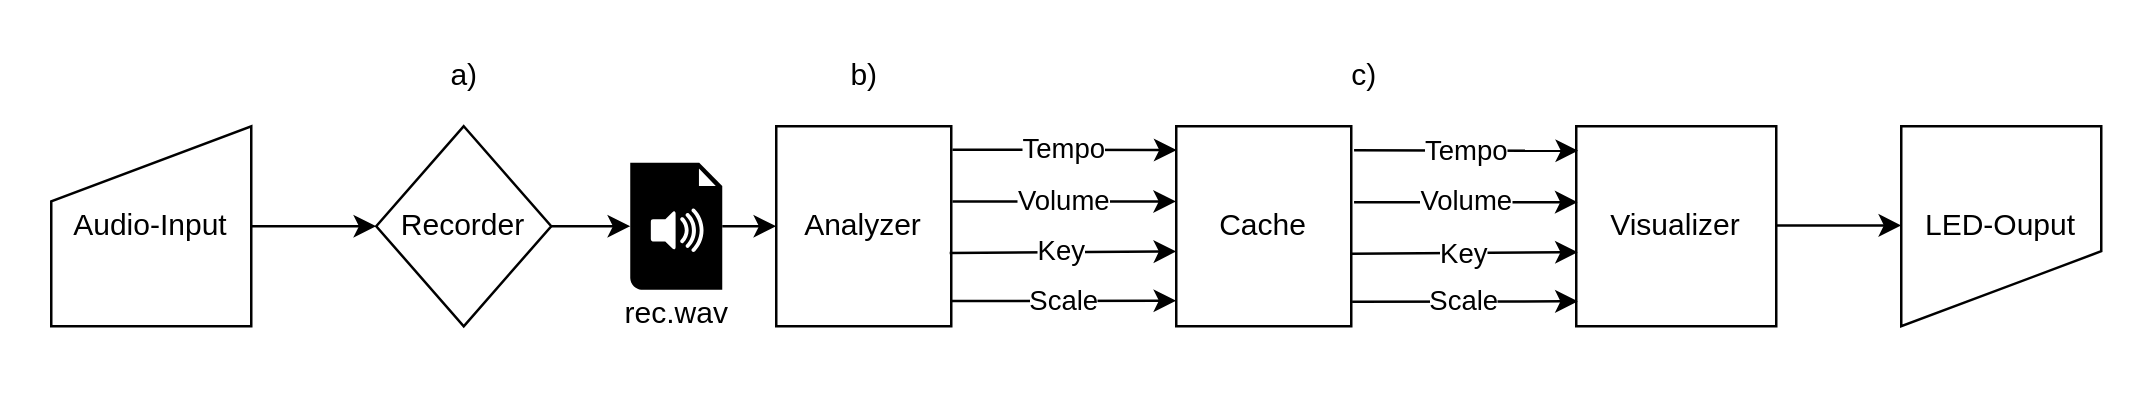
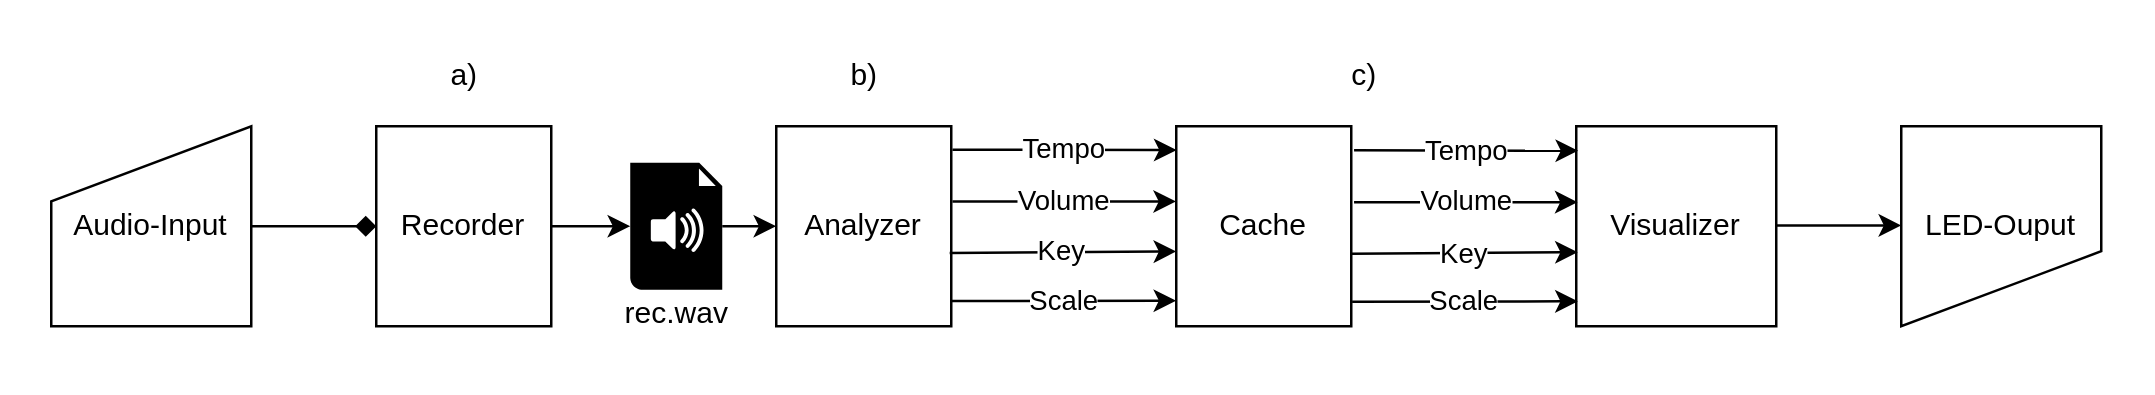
- <mxCell id="4" value="" style="endArrow=classic;html=1;rounded=0;exitX=1;exitY=0.5;exitDx=0;exitDy=0;entryX=0;entryY=0.5;entryDx=0;entryDy=0;" edge="1" parent="1" source="2" target="6"><mxGeometry width="50" height="50" relative="1" as="geometry"><mxPoint x="510" y="140" as="sourcePoint" /><mxPoint x="510" y="60" as="targetPoint" /></mxGeometry></mxCell>
+ <mxCell id="4" value="" style="endArrow=diamond;html=1;rounded=0;exitX=1;exitY=0.5;exitDx=0;exitDy=0;entryX=0;entryY=0.5;entryDx=0;entryDy=0;" edge="1" parent="1" source="2" target="6"><mxGeometry width="50" height="50" relative="1" as="geometry"><mxPoint x="510" y="140" as="sourcePoint" /><mxPoint x="510" y="60" as="targetPoint" /></mxGeometry></mxCell>
- <mxCell id="6" value="Recorder" style="rhombus;whiteSpace=wrap;html=1;fillColor=none;gradientColor=none;" vertex="1" parent="1"><mxGeometry x="150" y="50" width="70" height="80" as="geometry" /></mxCell>
+ <mxCell id="6" value="Recorder" style="rounded=0;whiteSpace=wrap;html=1;fillColor=none;gradientColor=none;" vertex="1" parent="1"><mxGeometry x="150" y="50" width="70" height="80" as="geometry" /></mxCell>
